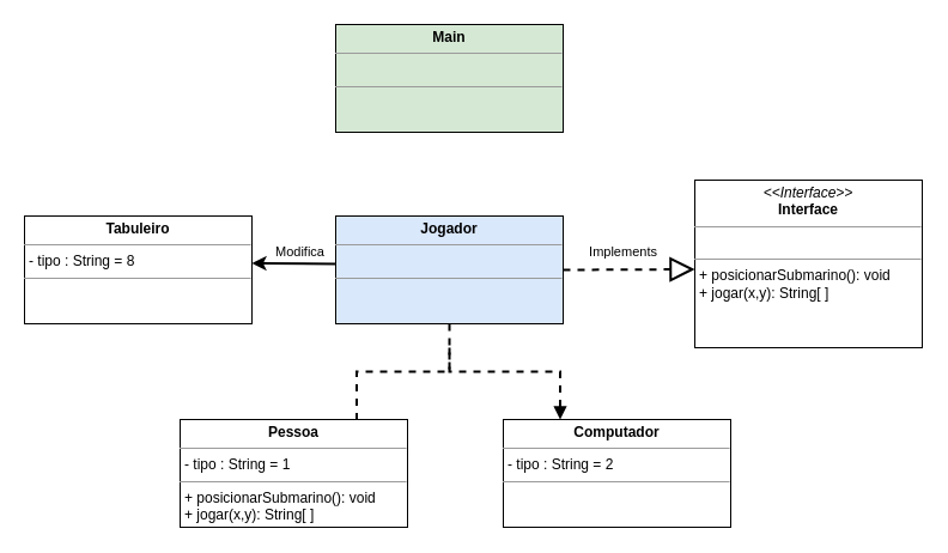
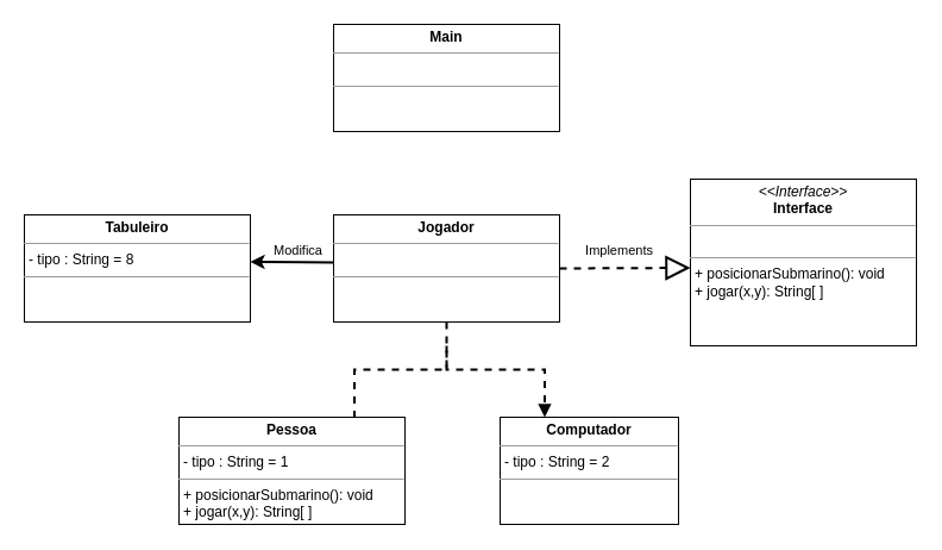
- <mxCell id="8" value="&lt;p style=&quot;margin: 0px ; margin-top: 4px ; text-align: center&quot;&gt;&lt;b&gt;Main&lt;/b&gt;&lt;/p&gt;&lt;hr size=&quot;1&quot;&gt;&lt;p style=&quot;margin: 0px ; margin-left: 4px&quot;&gt;&lt;br&gt;&lt;/p&gt;&lt;hr size=&quot;1&quot;&gt;&lt;p style=&quot;margin: 0px ; margin-left: 4px&quot;&gt;&lt;br&gt;&lt;/p&gt;" style="verticalAlign=top;align=left;overflow=fill;fontSize=12;fontFamily=Helvetica;html=1;fillColor=#d5e8d4;" vertex="1" parent="1"><mxGeometry x="280" y="20" width="190" height="90" as="geometry" /></mxCell>
+ <mxCell id="8" value="&lt;p style=&quot;margin: 0px ; margin-top: 4px ; text-align: center&quot;&gt;&lt;b&gt;Main&lt;/b&gt;&lt;/p&gt;&lt;hr size=&quot;1&quot;&gt;&lt;p style=&quot;margin: 0px ; margin-left: 4px&quot;&gt;&lt;br&gt;&lt;/p&gt;&lt;hr size=&quot;1&quot;&gt;&lt;p style=&quot;margin: 0px ; margin-left: 4px&quot;&gt;&lt;br&gt;&lt;/p&gt;" style="verticalAlign=top;align=left;overflow=fill;fontSize=12;fontFamily=Helvetica;html=1;" vertex="1" parent="1"><mxGeometry x="280" y="20" width="190" height="90" as="geometry" /></mxCell>
- <mxCell id="2" value="&lt;p style=&quot;margin: 0px ; margin-top: 4px ; text-align: center&quot;&gt;&lt;b&gt;Jogador&lt;/b&gt;&lt;/p&gt;&lt;hr size=&quot;1&quot;&gt;&lt;p style=&quot;margin: 0px ; margin-left: 4px&quot;&gt;&lt;br&gt;&lt;/p&gt;&lt;hr size=&quot;1&quot;&gt;&lt;p style=&quot;margin: 0px ; margin-left: 4px&quot;&gt;&lt;br&gt;&lt;/p&gt;" style="verticalAlign=top;align=left;overflow=fill;fontSize=12;fontFamily=Helvetica;html=1;fillColor=#dae8fc;" vertex="1" parent="1"><mxGeometry x="280" y="180" width="190" height="90" as="geometry" /></mxCell>
+ <mxCell id="2" value="&lt;p style=&quot;margin: 0px ; margin-top: 4px ; text-align: center&quot;&gt;&lt;b&gt;Jogador&lt;/b&gt;&lt;/p&gt;&lt;hr size=&quot;1&quot;&gt;&lt;p style=&quot;margin: 0px ; margin-left: 4px&quot;&gt;&lt;br&gt;&lt;/p&gt;&lt;hr size=&quot;1&quot;&gt;&lt;p style=&quot;margin: 0px ; margin-left: 4px&quot;&gt;&lt;br&gt;&lt;/p&gt;" style="verticalAlign=top;align=left;overflow=fill;fontSize=12;fontFamily=Helvetica;html=1;" vertex="1" parent="1"><mxGeometry x="280" y="180" width="190" height="90" as="geometry" /></mxCell>
- <mxCell id="5" value="&lt;p style=&quot;margin: 0px ; margin-top: 4px ; text-align: center&quot;&gt;&lt;b&gt;Computador&lt;/b&gt;&lt;/p&gt;&lt;hr size=&quot;1&quot;&gt;&lt;p style=&quot;margin: 0px ; margin-left: 4px&quot;&gt;- tipo : String = 2&lt;/p&gt;&lt;hr size=&quot;1&quot;&gt;&lt;p style=&quot;margin: 0px ; margin-left: 4px&quot;&gt;&lt;br&gt;&lt;/p&gt;" style="verticalAlign=top;align=left;overflow=fill;fontSize=12;fontFamily=Helvetica;html=1;" vertex="1" parent="1"><mxGeometry x="420" y="350" width="190" height="90" as="geometry" /></mxCell>
+ <mxCell id="5" value="&lt;p style=&quot;margin: 0px ; margin-top: 4px ; text-align: center&quot;&gt;&lt;b&gt;Computador&lt;/b&gt;&lt;/p&gt;&lt;hr size=&quot;1&quot;&gt;&lt;p style=&quot;margin: 0px ; margin-left: 4px&quot;&gt;- tipo : String = 2&lt;/p&gt;&lt;hr size=&quot;1&quot;&gt;&lt;p style=&quot;margin: 0px ; margin-left: 4px&quot;&gt;&lt;br&gt;&lt;/p&gt;" style="verticalAlign=top;align=left;overflow=fill;fontSize=12;fontFamily=Helvetica;html=1;" vertex="1" parent="1"><mxGeometry x="420" y="350" width="150" height="90" as="geometry" /></mxCell>
